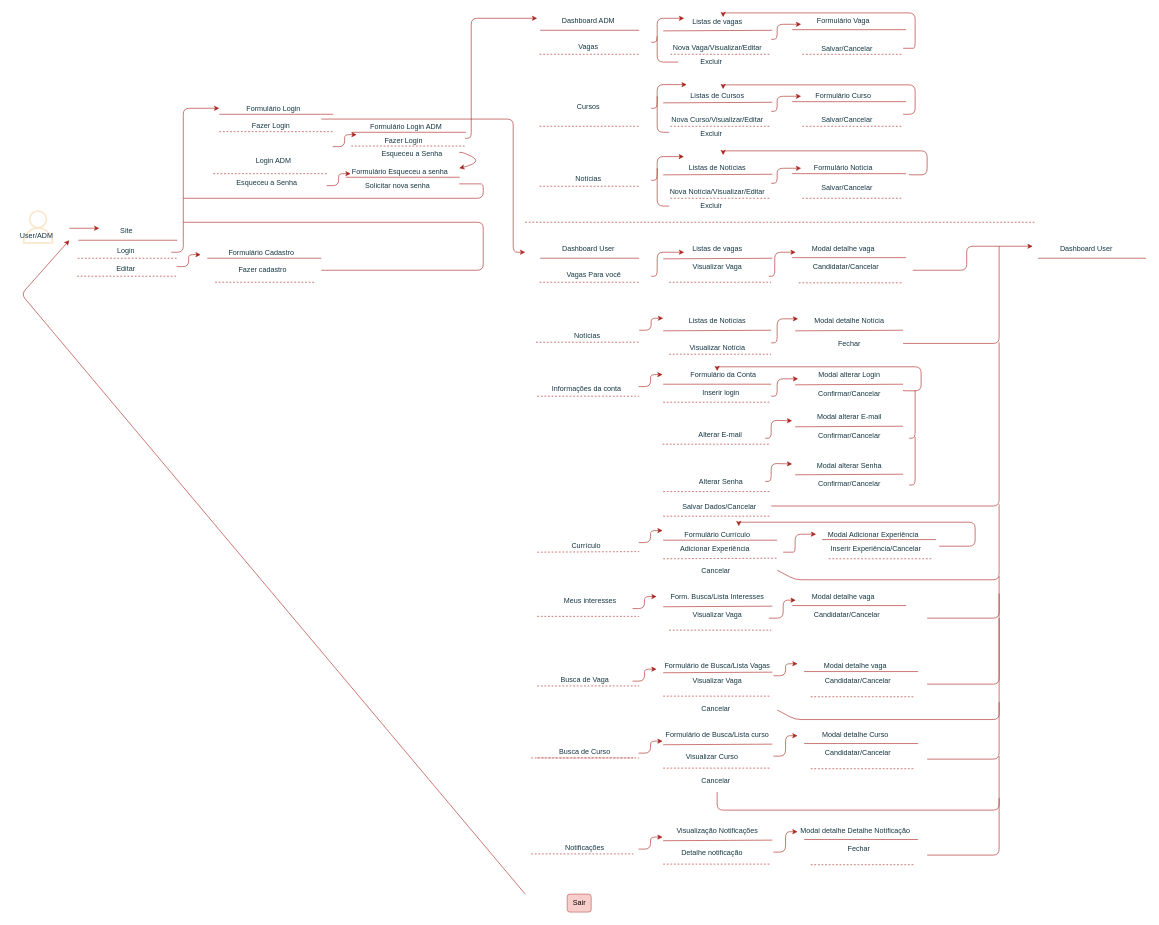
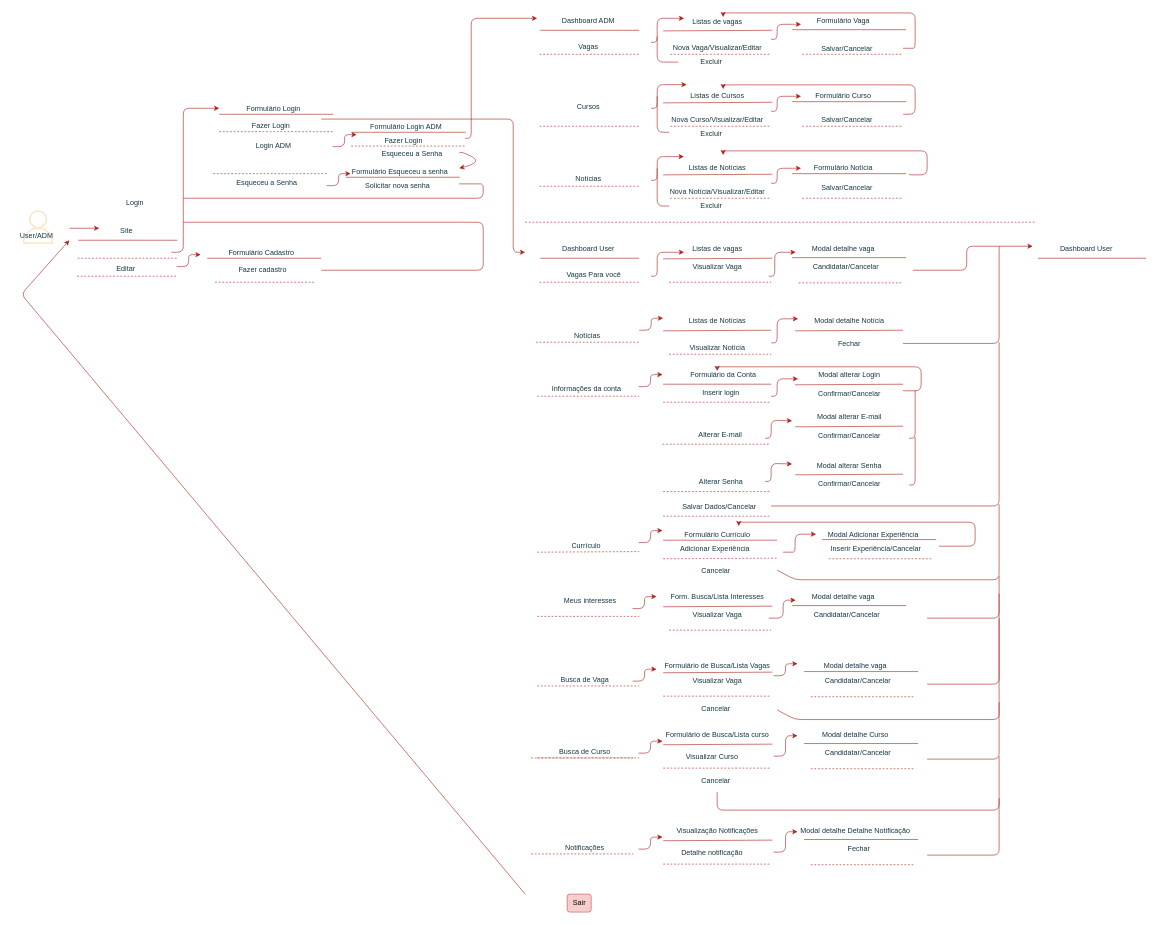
- <mxCell id="163" value="Login ADM" style="text;html=1;align=center;verticalAlign=middle;resizable=0;points=[];autosize=1;strokeColor=none;fillColor=none;rounded=1;labelBackgroundColor=none;fontColor=#143642;" vertex="1" parent="1"><mxGeometry x="415" y="253" width="80" height="30" as="geometry" /></mxCell>
+ <mxCell id="163" value="Login ADM" style="text;html=1;align=center;verticalAlign=middle;resizable=0;points=[];autosize=1;strokeColor=none;fillColor=none;rounded=1;labelBackgroundColor=none;fontColor=#143642;" vertex="1" parent="1"><mxGeometry x="415" y="228" width="80" height="30" as="geometry" /></mxCell>
- <mxCell id="97" value="Login" style="text;html=1;align=center;verticalAlign=middle;resizable=0;points=[];autosize=1;strokeColor=none;fillColor=none;labelBackgroundColor=none;rounded=1;fontColor=#143642;" parent="1" vertex="1"><mxGeometry x="184" y="403" width="50" height="30" as="geometry" /></mxCell>
+ <mxCell id="97" value="Login" style="text;html=1;align=center;verticalAlign=middle;resizable=0;points=[];autosize=1;strokeColor=none;fillColor=none;labelBackgroundColor=none;rounded=1;fontColor=#143642;" parent="1" vertex="1"><mxGeometry x="199" y="323" width="50" height="30" as="geometry" /></mxCell>
